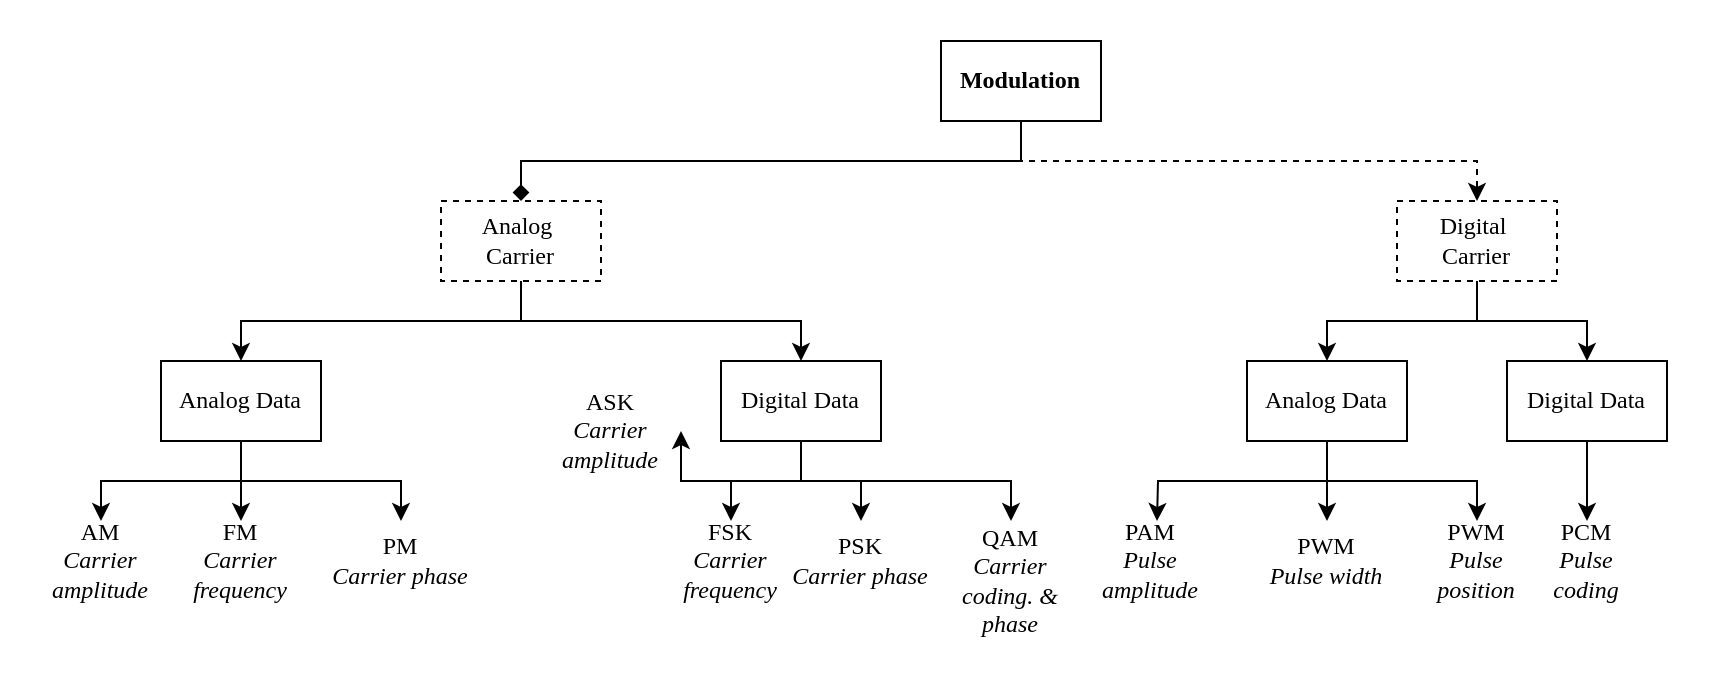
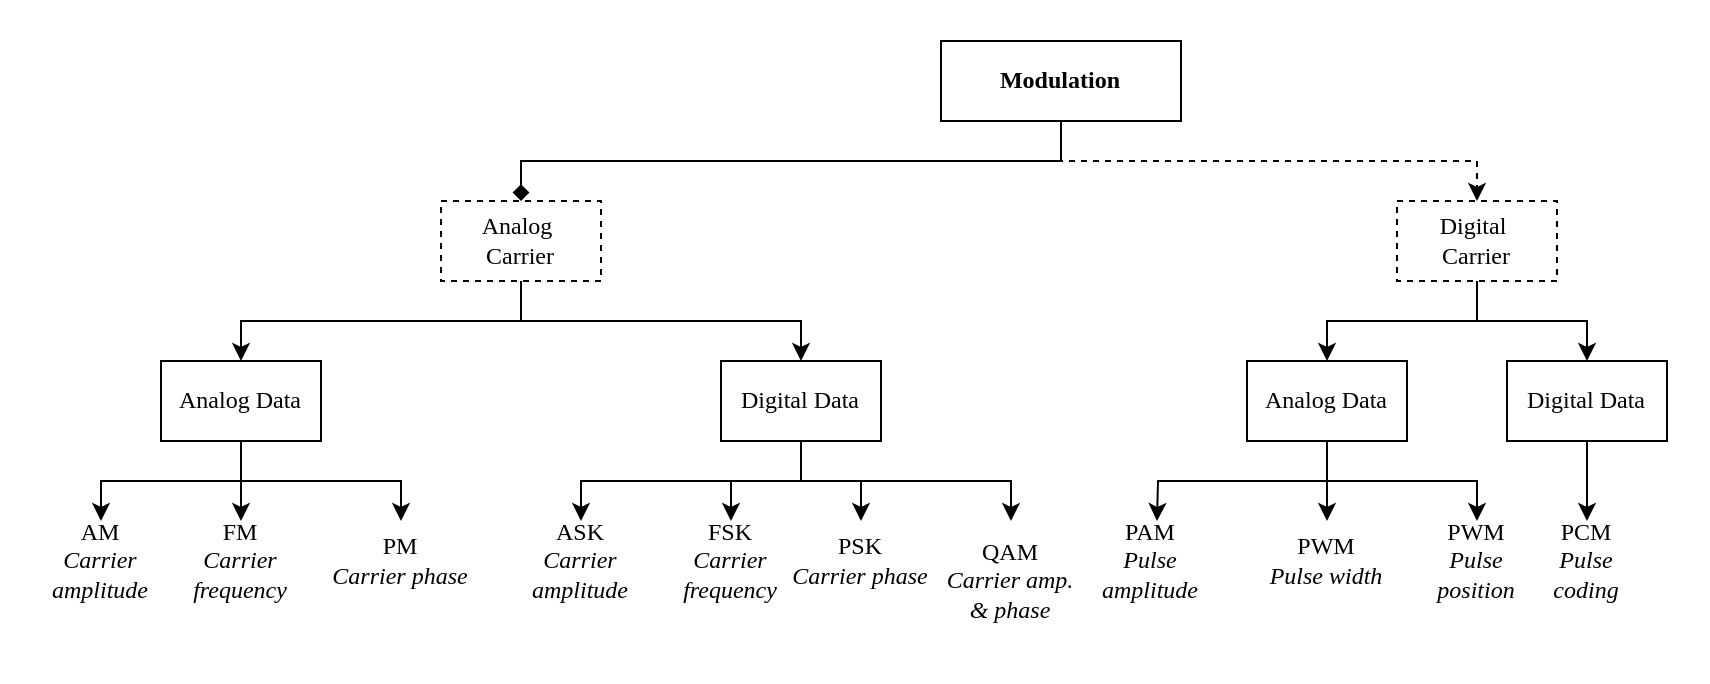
- <mxCell id="4" value="Modulation" style="rounded=0;whiteSpace=wrap;html=1;fontFamily=Times New Roman;fillColor=none;fontStyle=1" parent="1" vertex="1"><mxGeometry x="470" y="20" width="80" height="40" as="geometry" /></mxCell>
+ <mxCell id="4" value="Modulation" style="rounded=0;whiteSpace=wrap;html=1;fontFamily=Times New Roman;fillColor=none;fontStyle=1" parent="1" vertex="1"><mxGeometry x="470" y="20" width="120" height="40" as="geometry" /></mxCell>
- <mxCell id="29" value="ASK&lt;div&gt;&lt;i&gt;Carrier amplitude&lt;/i&gt;&lt;/div&gt;" style="rounded=0;whiteSpace=wrap;html=1;fontFamily=Times New Roman;fillColor=none;strokeColor=none;" parent="1" vertex="1"><mxGeometry x="265" y="195" width="80" height="40" as="geometry" /></mxCell>
+ <mxCell id="29" value="ASK&lt;div&gt;&lt;i&gt;Carrier amplitude&lt;/i&gt;&lt;/div&gt;" style="rounded=0;whiteSpace=wrap;html=1;fontFamily=Times New Roman;fillColor=none;strokeColor=none;" parent="1" vertex="1"><mxGeometry x="250" y="260" width="80" height="40" as="geometry" /></mxCell>
- <mxCell id="32" value="QAM&lt;div&gt;&lt;i&gt;Carrier coding. &amp;amp; phase&lt;/i&gt;&lt;/div&gt;" style="rounded=0;whiteSpace=wrap;html=1;fontFamily=Times New Roman;fillColor=none;strokeColor=none;" parent="1" vertex="1"><mxGeometry x="470" y="260" width="70" height="60" as="geometry" /></mxCell>
+ <mxCell id="32" value="QAM&lt;div&gt;&lt;i&gt;Carrier amp. &amp;amp; phase&lt;/i&gt;&lt;/div&gt;" style="rounded=0;whiteSpace=wrap;html=1;fontFamily=Times New Roman;fillColor=none;strokeColor=none;" parent="1" vertex="1"><mxGeometry x="470" y="260" width="70" height="60" as="geometry" /></mxCell>
